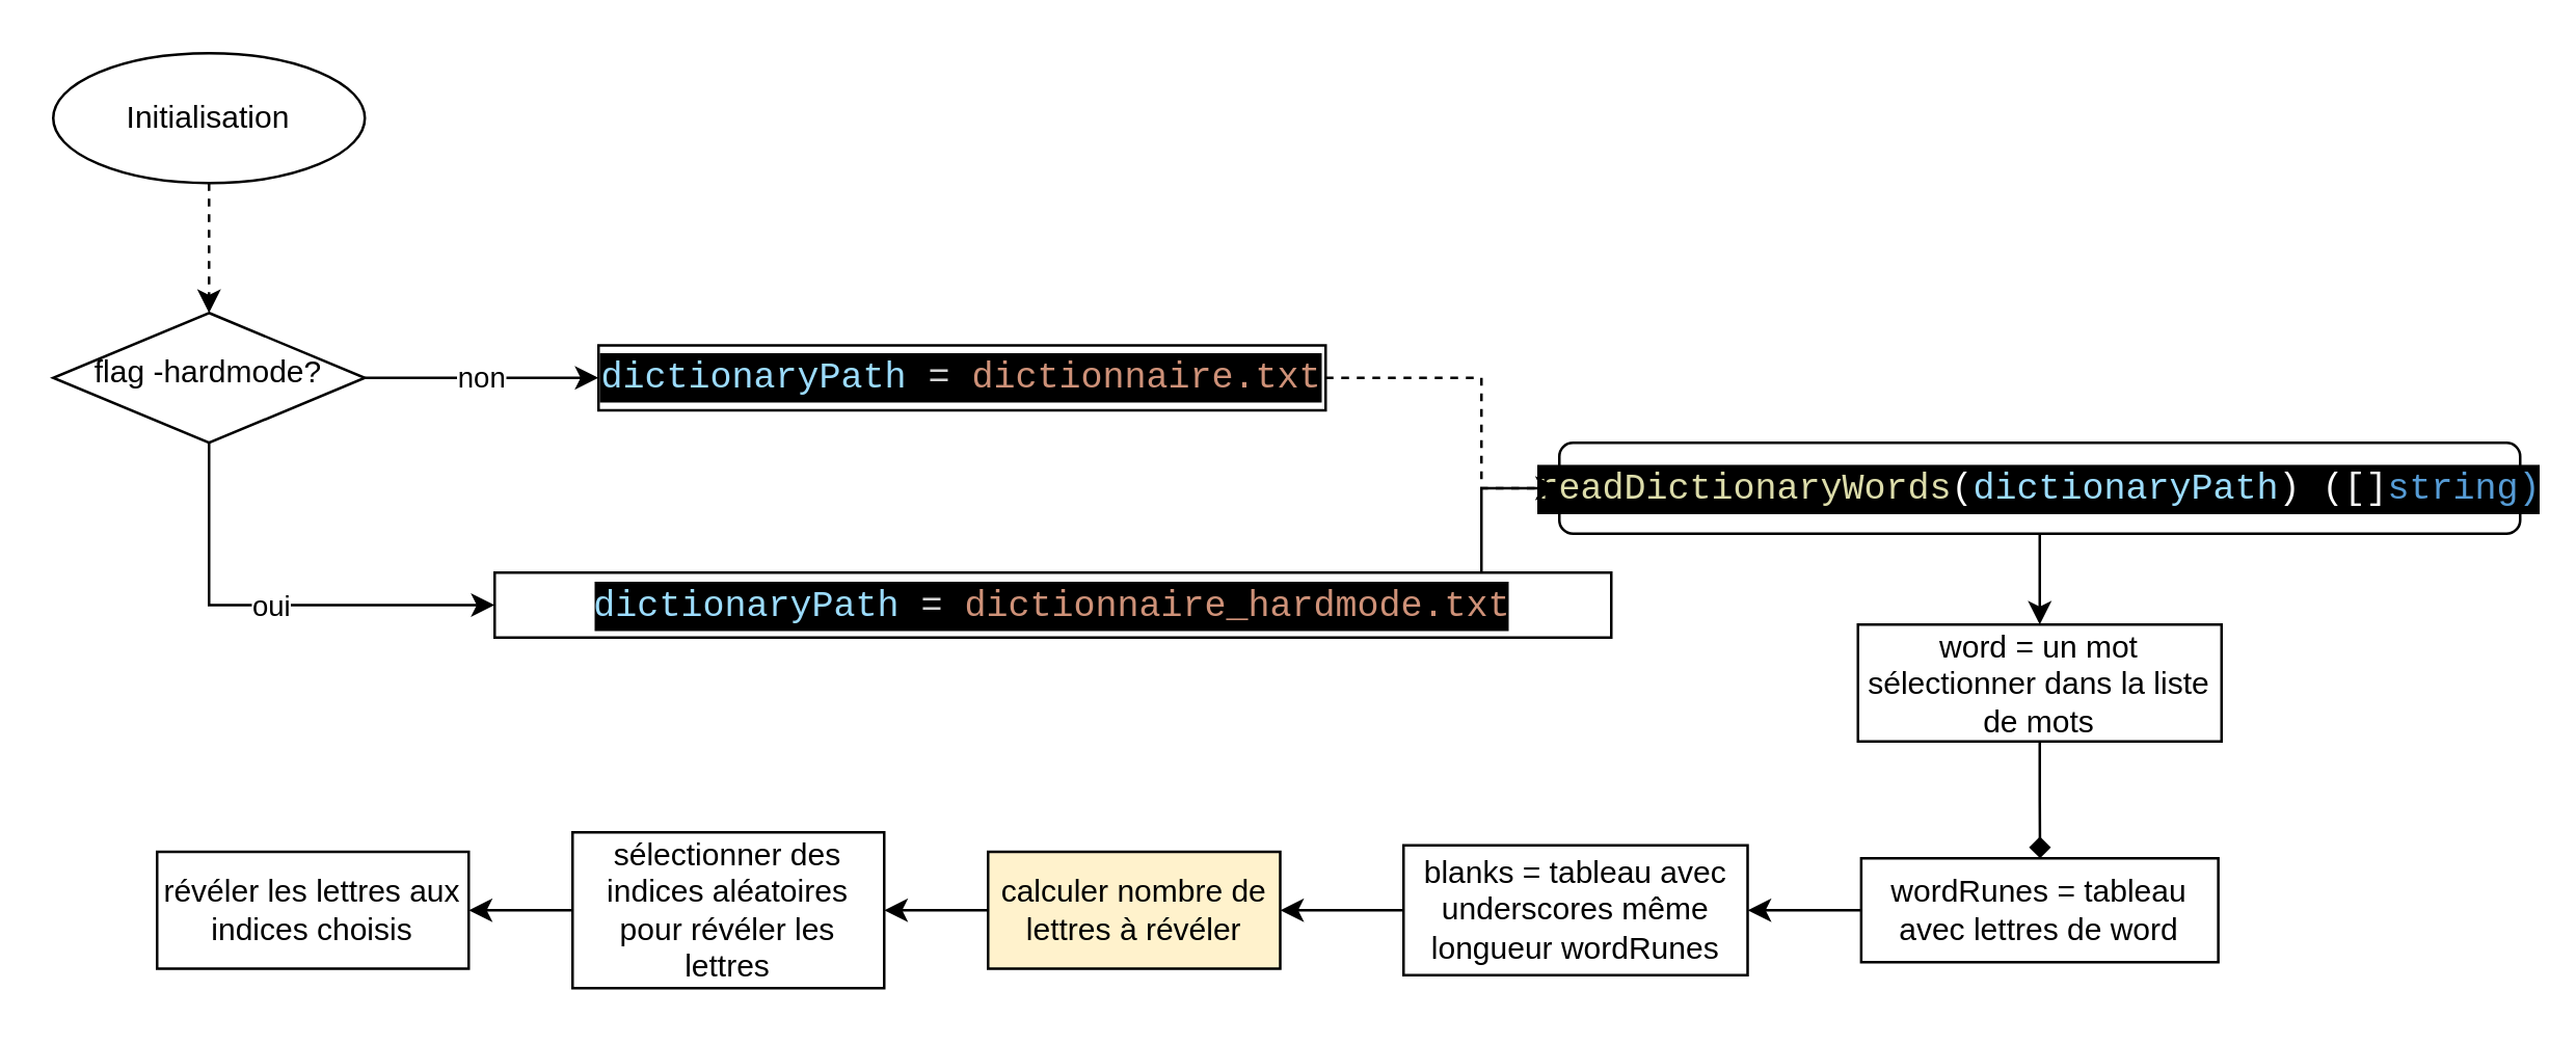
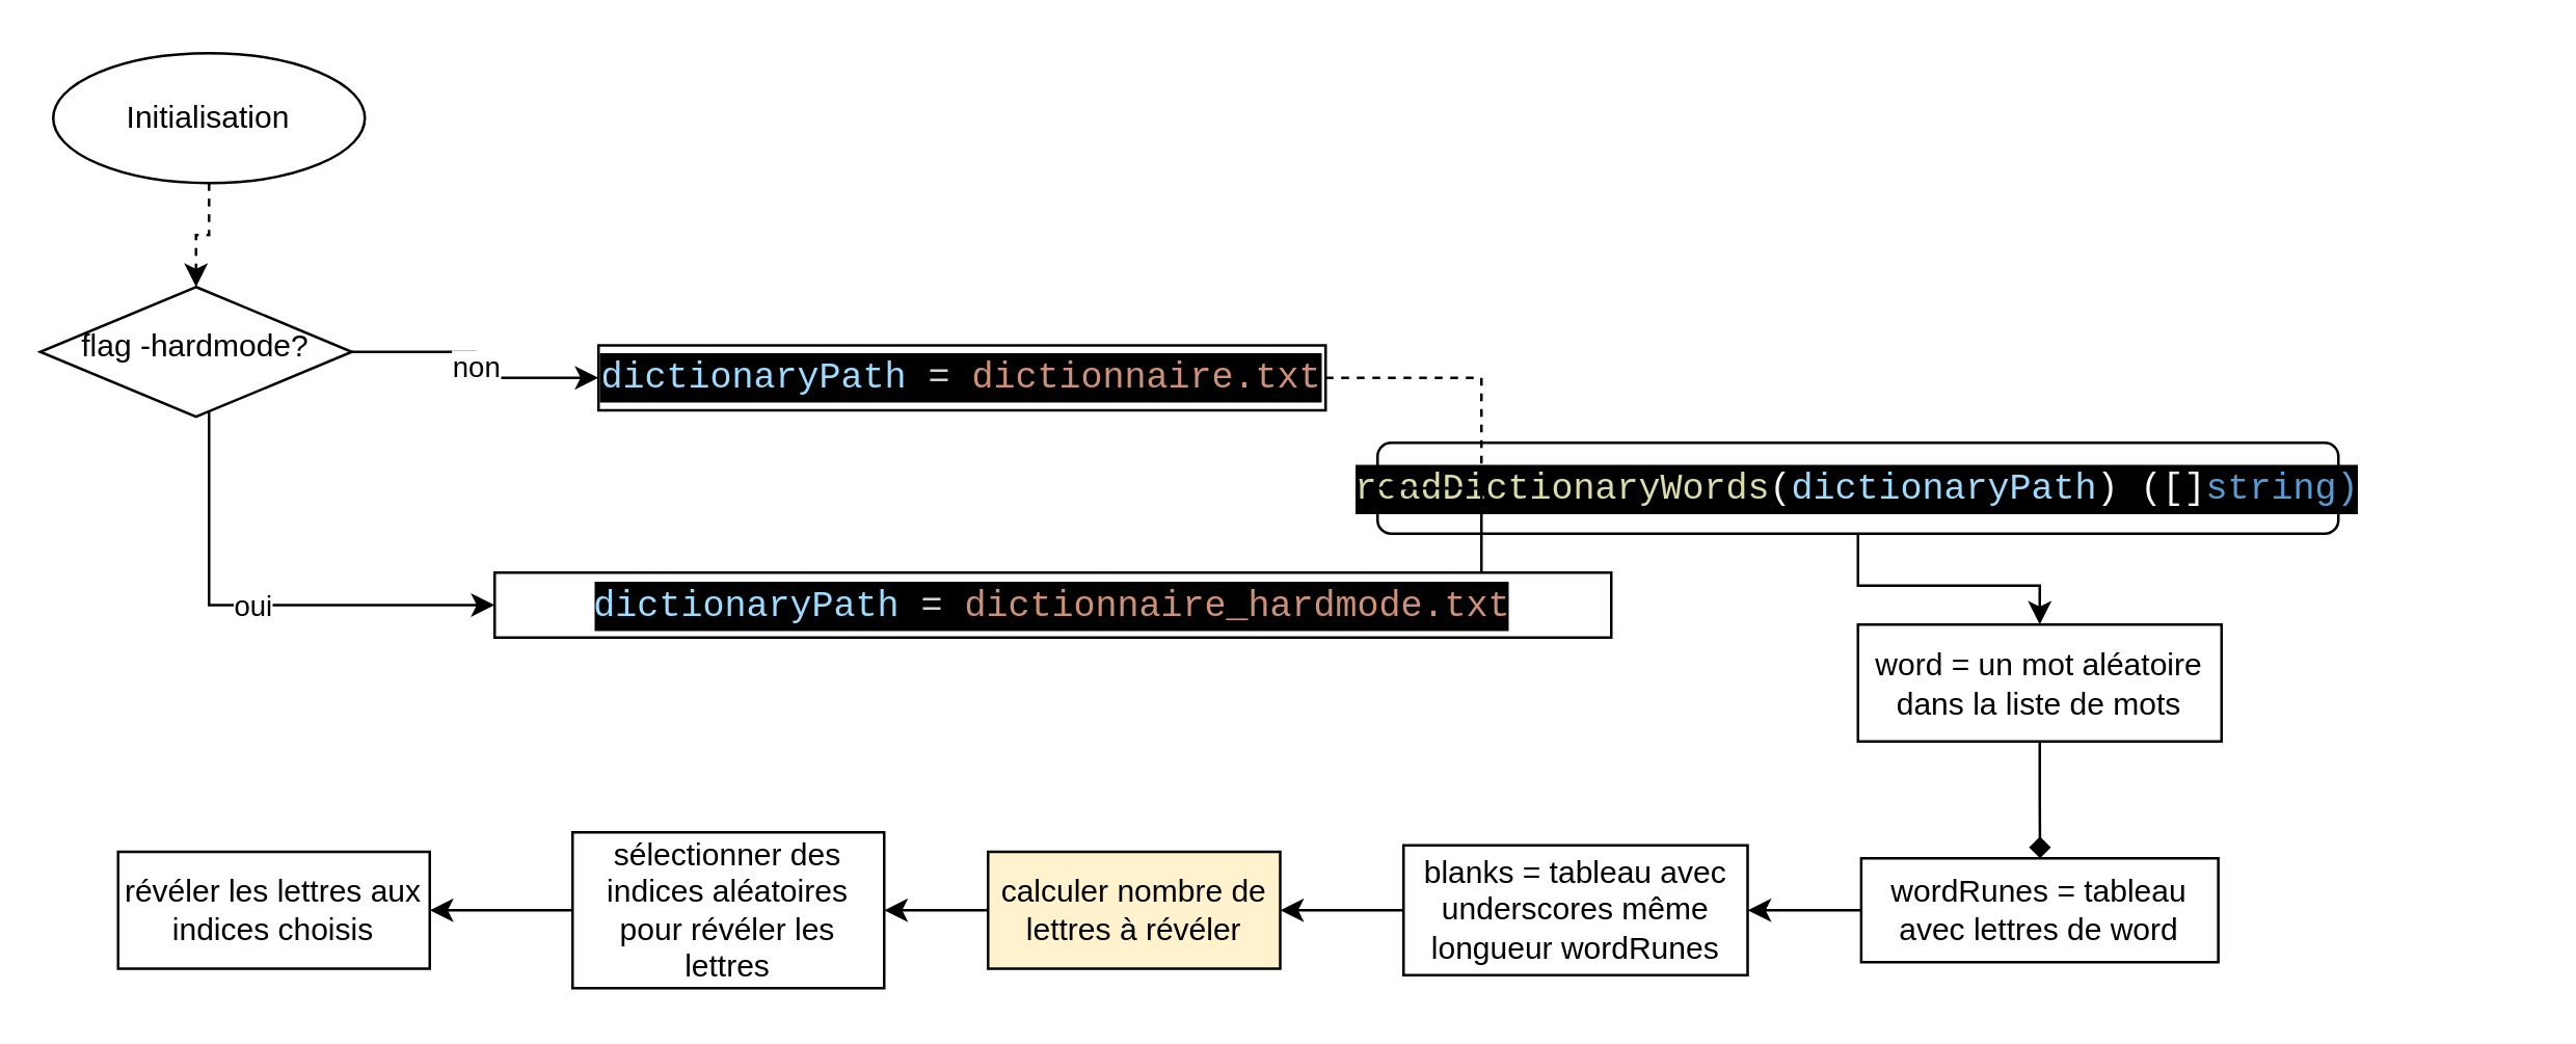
- <mxCell id="4" value="flag -hardmode?" style="rhombus;whiteSpace=wrap;html=1;shadow=0;fontFamily=Helvetica;fontSize=12;align=center;strokeWidth=1;spacing=6;spacingTop=-4;" parent="1" vertex="1"><mxGeometry x="20" y="120" width="120" height="50" as="geometry" /></mxCell>
+ <mxCell id="4" value="flag -hardmode?" style="rhombus;whiteSpace=wrap;html=1;shadow=0;fontFamily=Helvetica;fontSize=12;align=center;strokeWidth=1;spacing=6;spacingTop=-4;" parent="1" vertex="1"><mxGeometry x="15" y="110" width="120" height="50" as="geometry" /></mxCell>
- <mxCell id="6" value="&lt;div style=&quot;background-color: rgb(0, 0, 0); font-family: Consolas, &amp;quot;Courier New&amp;quot;, monospace; font-size: 14px; line-height: 19px; white-space: pre;&quot;&gt;&lt;div style=&quot;line-height: 19px;&quot;&gt;&lt;span style=&quot;color: rgb(220, 220, 170);&quot;&gt;readDictionaryWords&lt;/span&gt;&lt;font color=&quot;#ffffff&quot;&gt;(&lt;/font&gt;&lt;font color=&quot;#9cdcfe&quot;&gt;dictionaryPath&lt;/font&gt;&lt;font color=&quot;#ffffff&quot;&gt;) ([]&lt;/font&gt;&lt;span style=&quot;color: rgb(86, 156, 214);&quot;&gt;string)&lt;/span&gt;&lt;/div&gt;&lt;/div&gt;" style="rounded=1;whiteSpace=wrap;html=1;fontSize=12;glass=0;strokeWidth=1;shadow=0;" parent="1" vertex="1"><mxGeometry x="600" y="170" width="370" height="35" as="geometry" /></mxCell>
+ <mxCell id="6" value="&lt;div style=&quot;background-color: rgb(0, 0, 0); font-family: Consolas, &amp;quot;Courier New&amp;quot;, monospace; font-size: 14px; line-height: 19px; white-space: pre;&quot;&gt;&lt;div style=&quot;line-height: 19px;&quot;&gt;&lt;span style=&quot;color: rgb(220, 220, 170);&quot;&gt;readDictionaryWords&lt;/span&gt;&lt;font color=&quot;#ffffff&quot;&gt;(&lt;/font&gt;&lt;font color=&quot;#9cdcfe&quot;&gt;dictionaryPath&lt;/font&gt;&lt;font color=&quot;#ffffff&quot;&gt;) ([]&lt;/font&gt;&lt;span style=&quot;color: rgb(86, 156, 214);&quot;&gt;string)&lt;/span&gt;&lt;/div&gt;&lt;/div&gt;" style="rounded=1;whiteSpace=wrap;html=1;fontSize=12;glass=0;strokeWidth=1;shadow=0;" parent="1" vertex="1"><mxGeometry x="530" y="170" width="370" height="35" as="geometry" /></mxCell>
- <mxCell id="14" value="word = un mot sélectionner dans la liste de mots" style="rounded=0;whiteSpace=wrap;html=1;" vertex="1" parent="1"><mxGeometry x="715" y="240" width="140" height="45" as="geometry" /></mxCell>
+ <mxCell id="14" value="word = un mot aléatoire dans la liste de mots" style="rounded=0;whiteSpace=wrap;html=1;" vertex="1" parent="1"><mxGeometry x="715" y="240" width="140" height="45" as="geometry" /></mxCell>
- <mxCell id="23" value="révéler les lettres aux indices choisis" style="rounded=0;whiteSpace=wrap;html=1;" vertex="1" parent="1"><mxGeometry x="60" y="327.5" width="120" height="45" as="geometry" /></mxCell>
+ <mxCell id="23" value="révéler les lettres aux indices choisis" style="rounded=0;whiteSpace=wrap;html=1;" vertex="1" parent="1"><mxGeometry x="45" y="327.5" width="120" height="45" as="geometry" /></mxCell>
